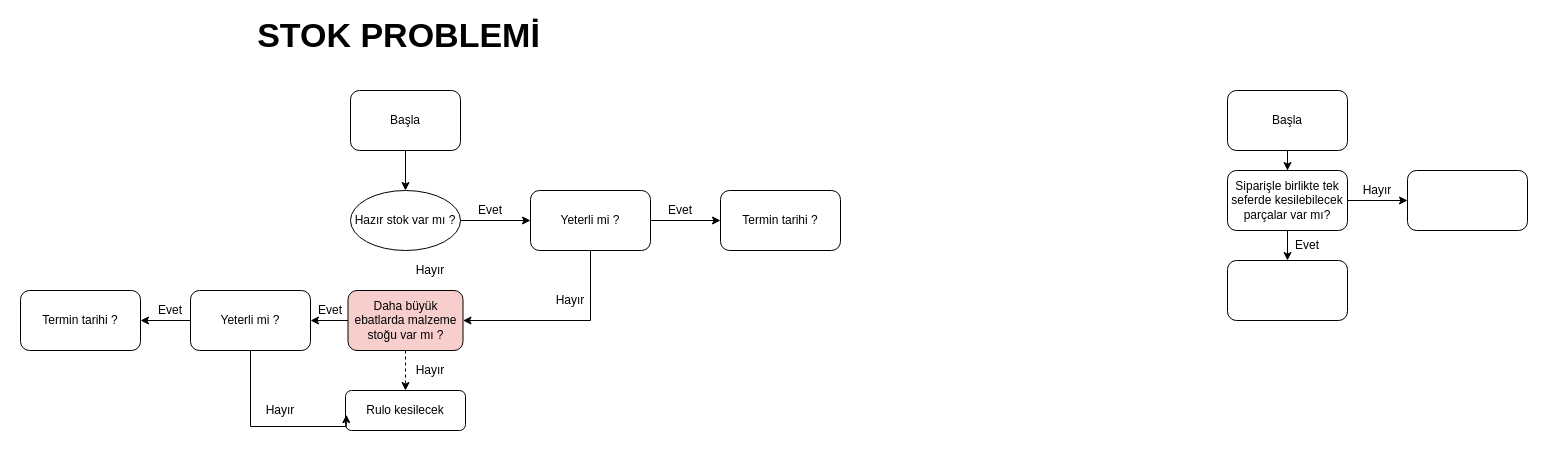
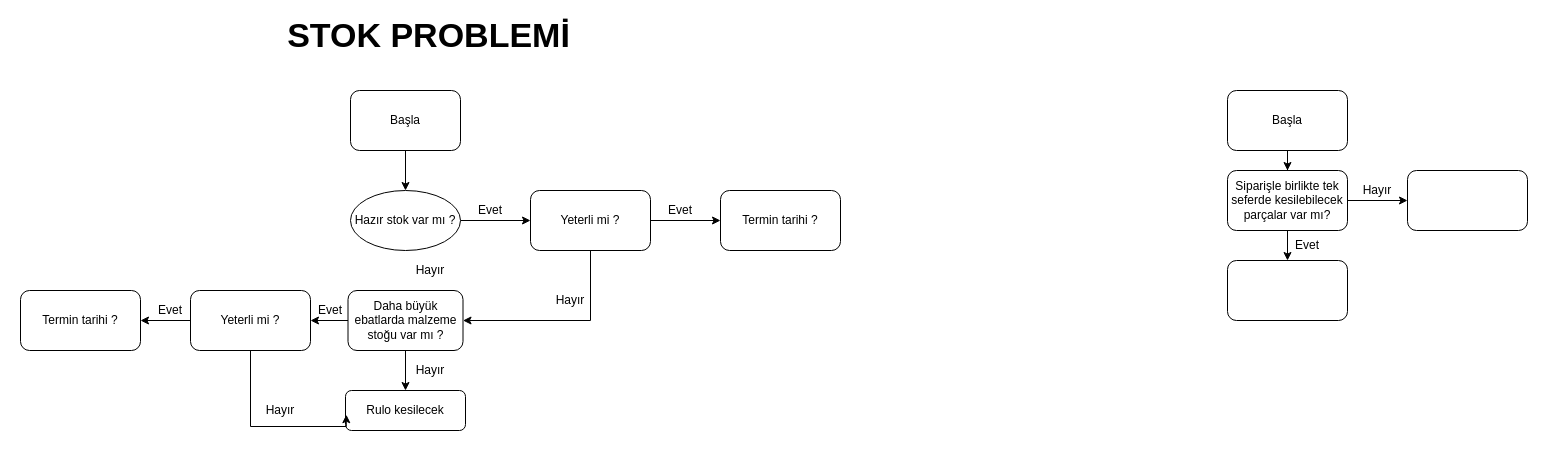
- <mxCell id="31" value="STOK PROBLEMİ" style="text;html=1;align=center;verticalAlign=middle;whiteSpace=wrap;rounded=0;fontSize=34;fontStyle=1" vertex="1" parent="1"><mxGeometry x="245.5" y="20" width="304.5" height="30" as="geometry" /></mxCell>
+ <mxCell id="31" value="STOK PROBLEMİ" style="text;html=1;align=center;verticalAlign=middle;whiteSpace=wrap;rounded=0;fontSize=34;fontStyle=1" vertex="1" parent="1"><mxGeometry x="275.5" y="20" width="304.5" height="30" as="geometry" /></mxCell>
- <mxCell id="6" value="Daha büyük ebatlarda malzeme stoğu var mı ?" style="whiteSpace=wrap;html=1;rounded=1;fillColor=#f8cecc;" vertex="1" parent="1"><mxGeometry x="347.5" y="290" width="115" height="60" as="geometry" /></mxCell>
+ <mxCell id="6" value="Daha büyük ebatlarda malzeme stoğu var mı ?" style="whiteSpace=wrap;html=1;rounded=1;" vertex="1" parent="1"><mxGeometry x="347.5" y="290" width="115" height="60" as="geometry" /></mxCell>
- <mxCell id="4" value="" style="edgeStyle=orthogonalEdgeStyle;rounded=0;orthogonalLoop=1;jettySize=auto;html=1;dashed=1;" edge="1" parent="1" source="6" target="15"><mxGeometry relative="1" as="geometry" /></mxCell>
+ <mxCell id="4" value="" style="edgeStyle=orthogonalEdgeStyle;rounded=0;orthogonalLoop=1;jettySize=auto;html=1;" edge="1" parent="1" source="6" target="15"><mxGeometry relative="1" as="geometry" /></mxCell>
